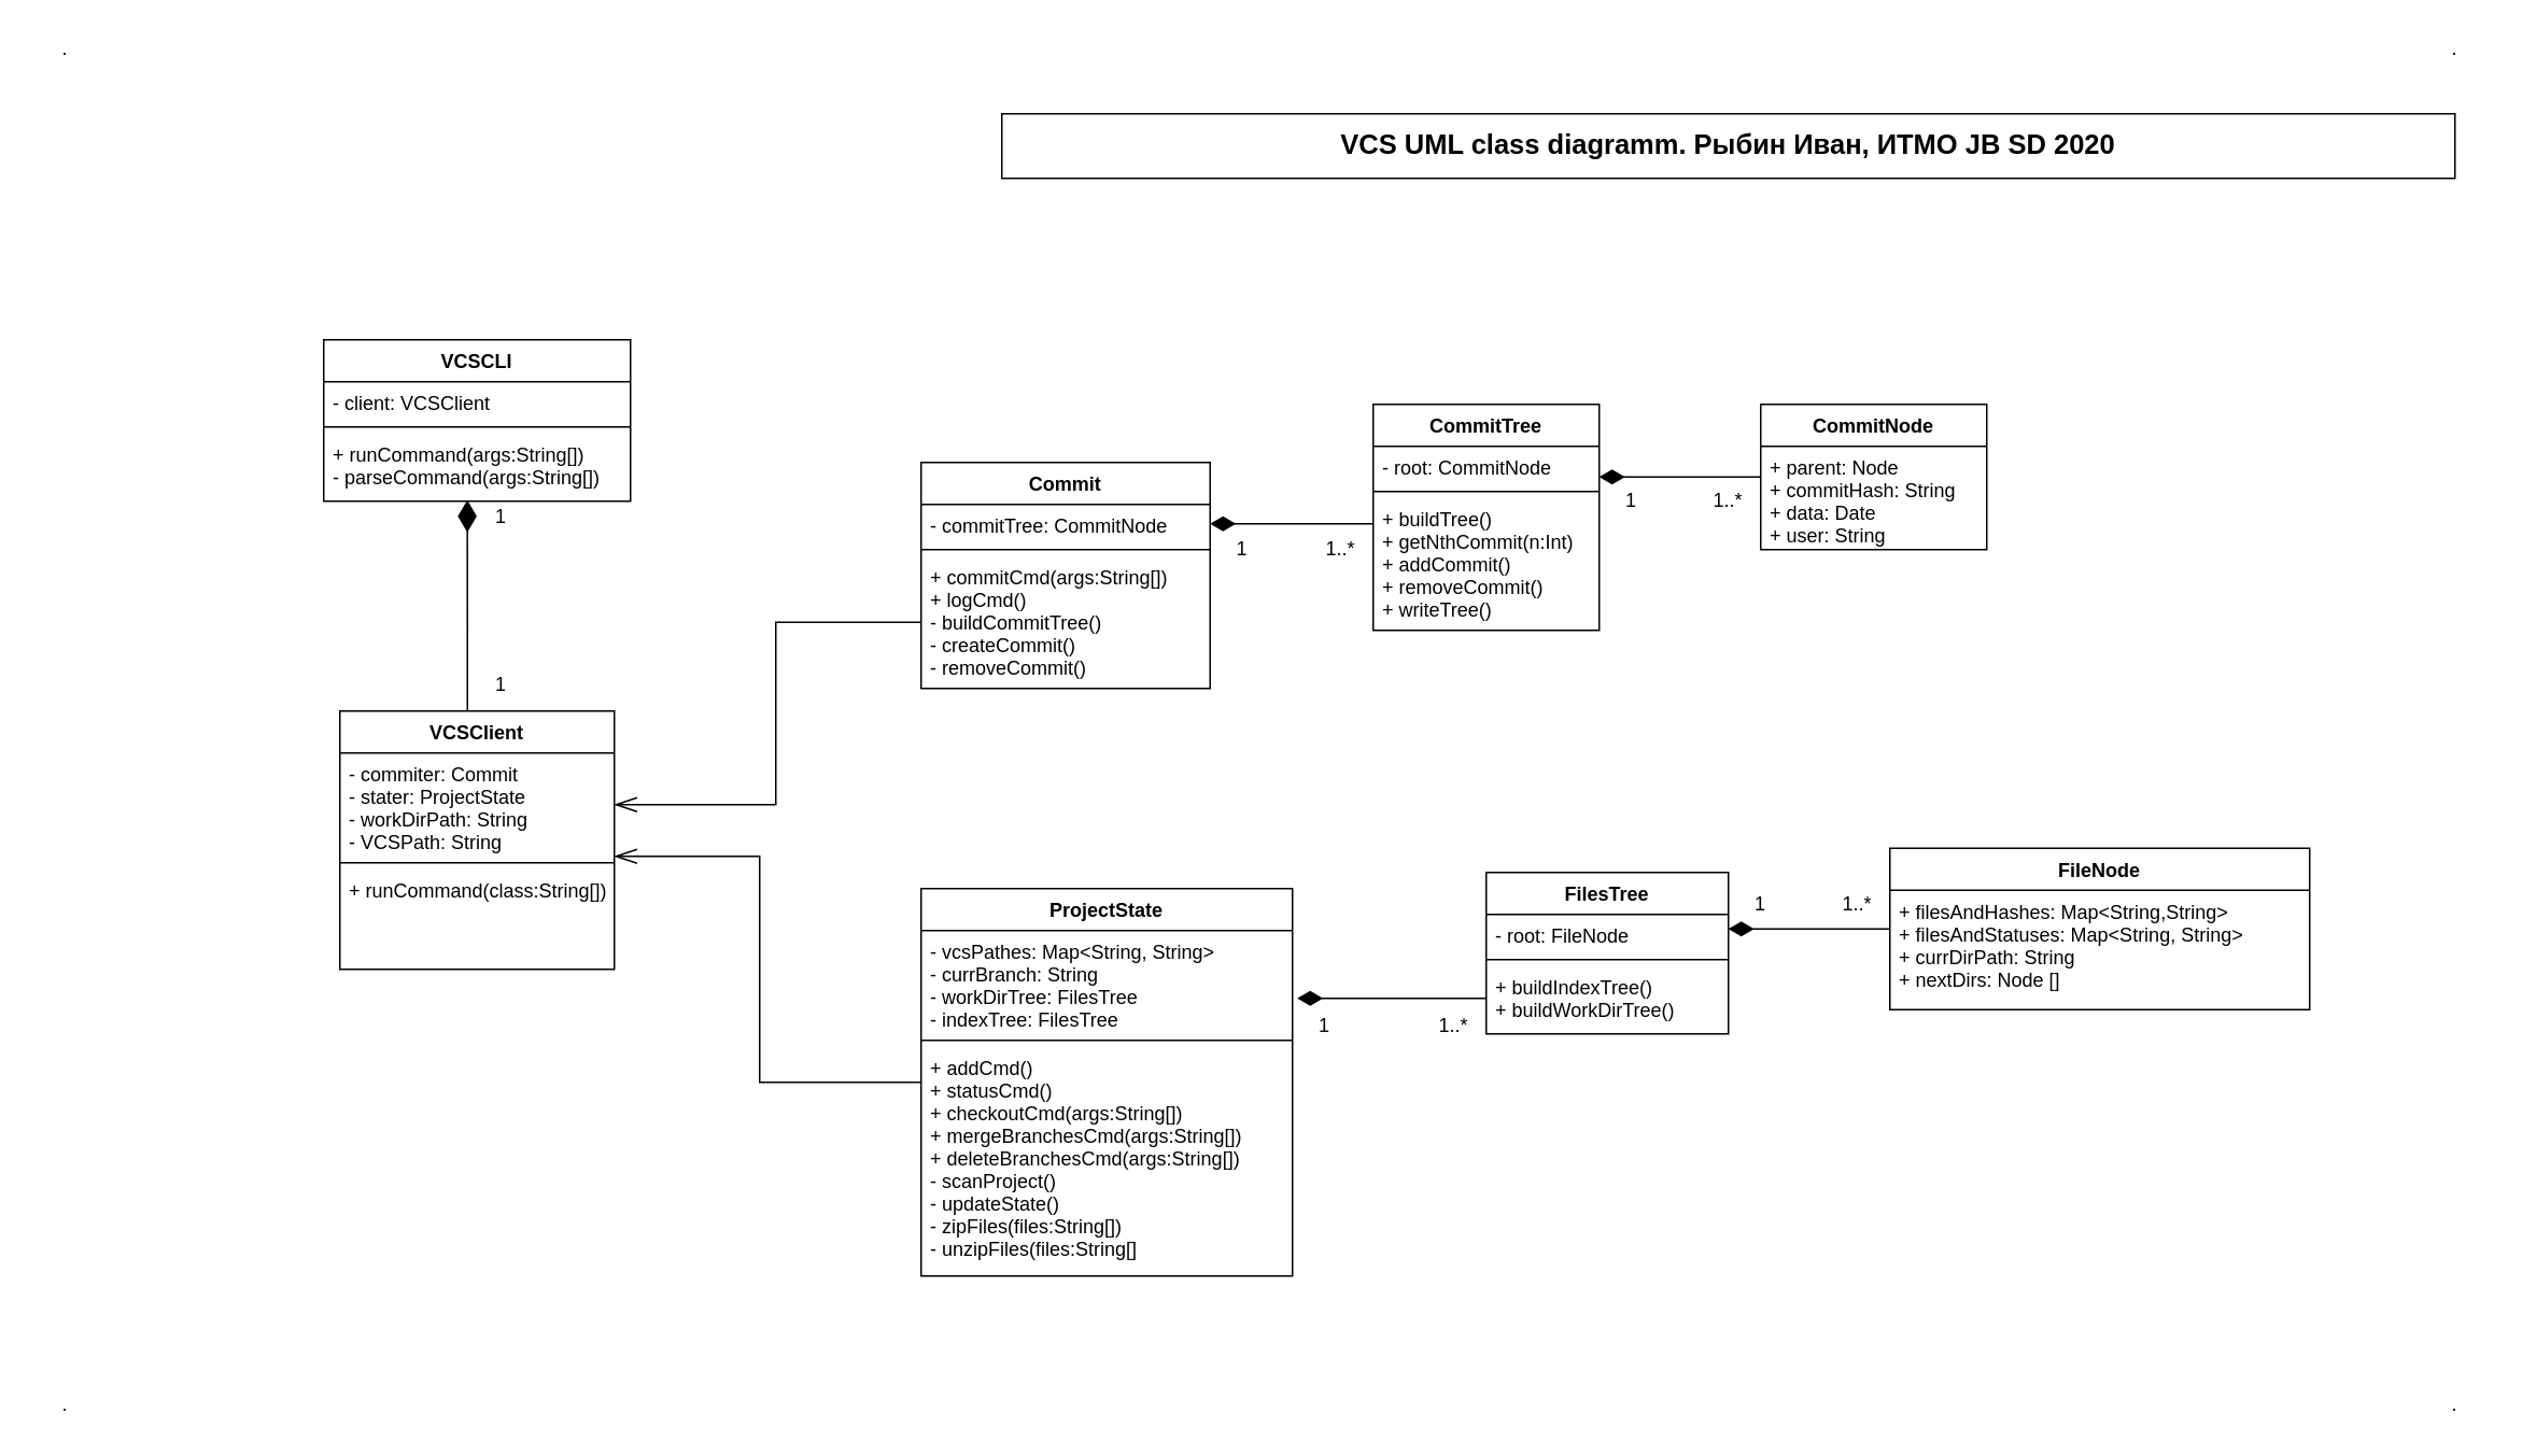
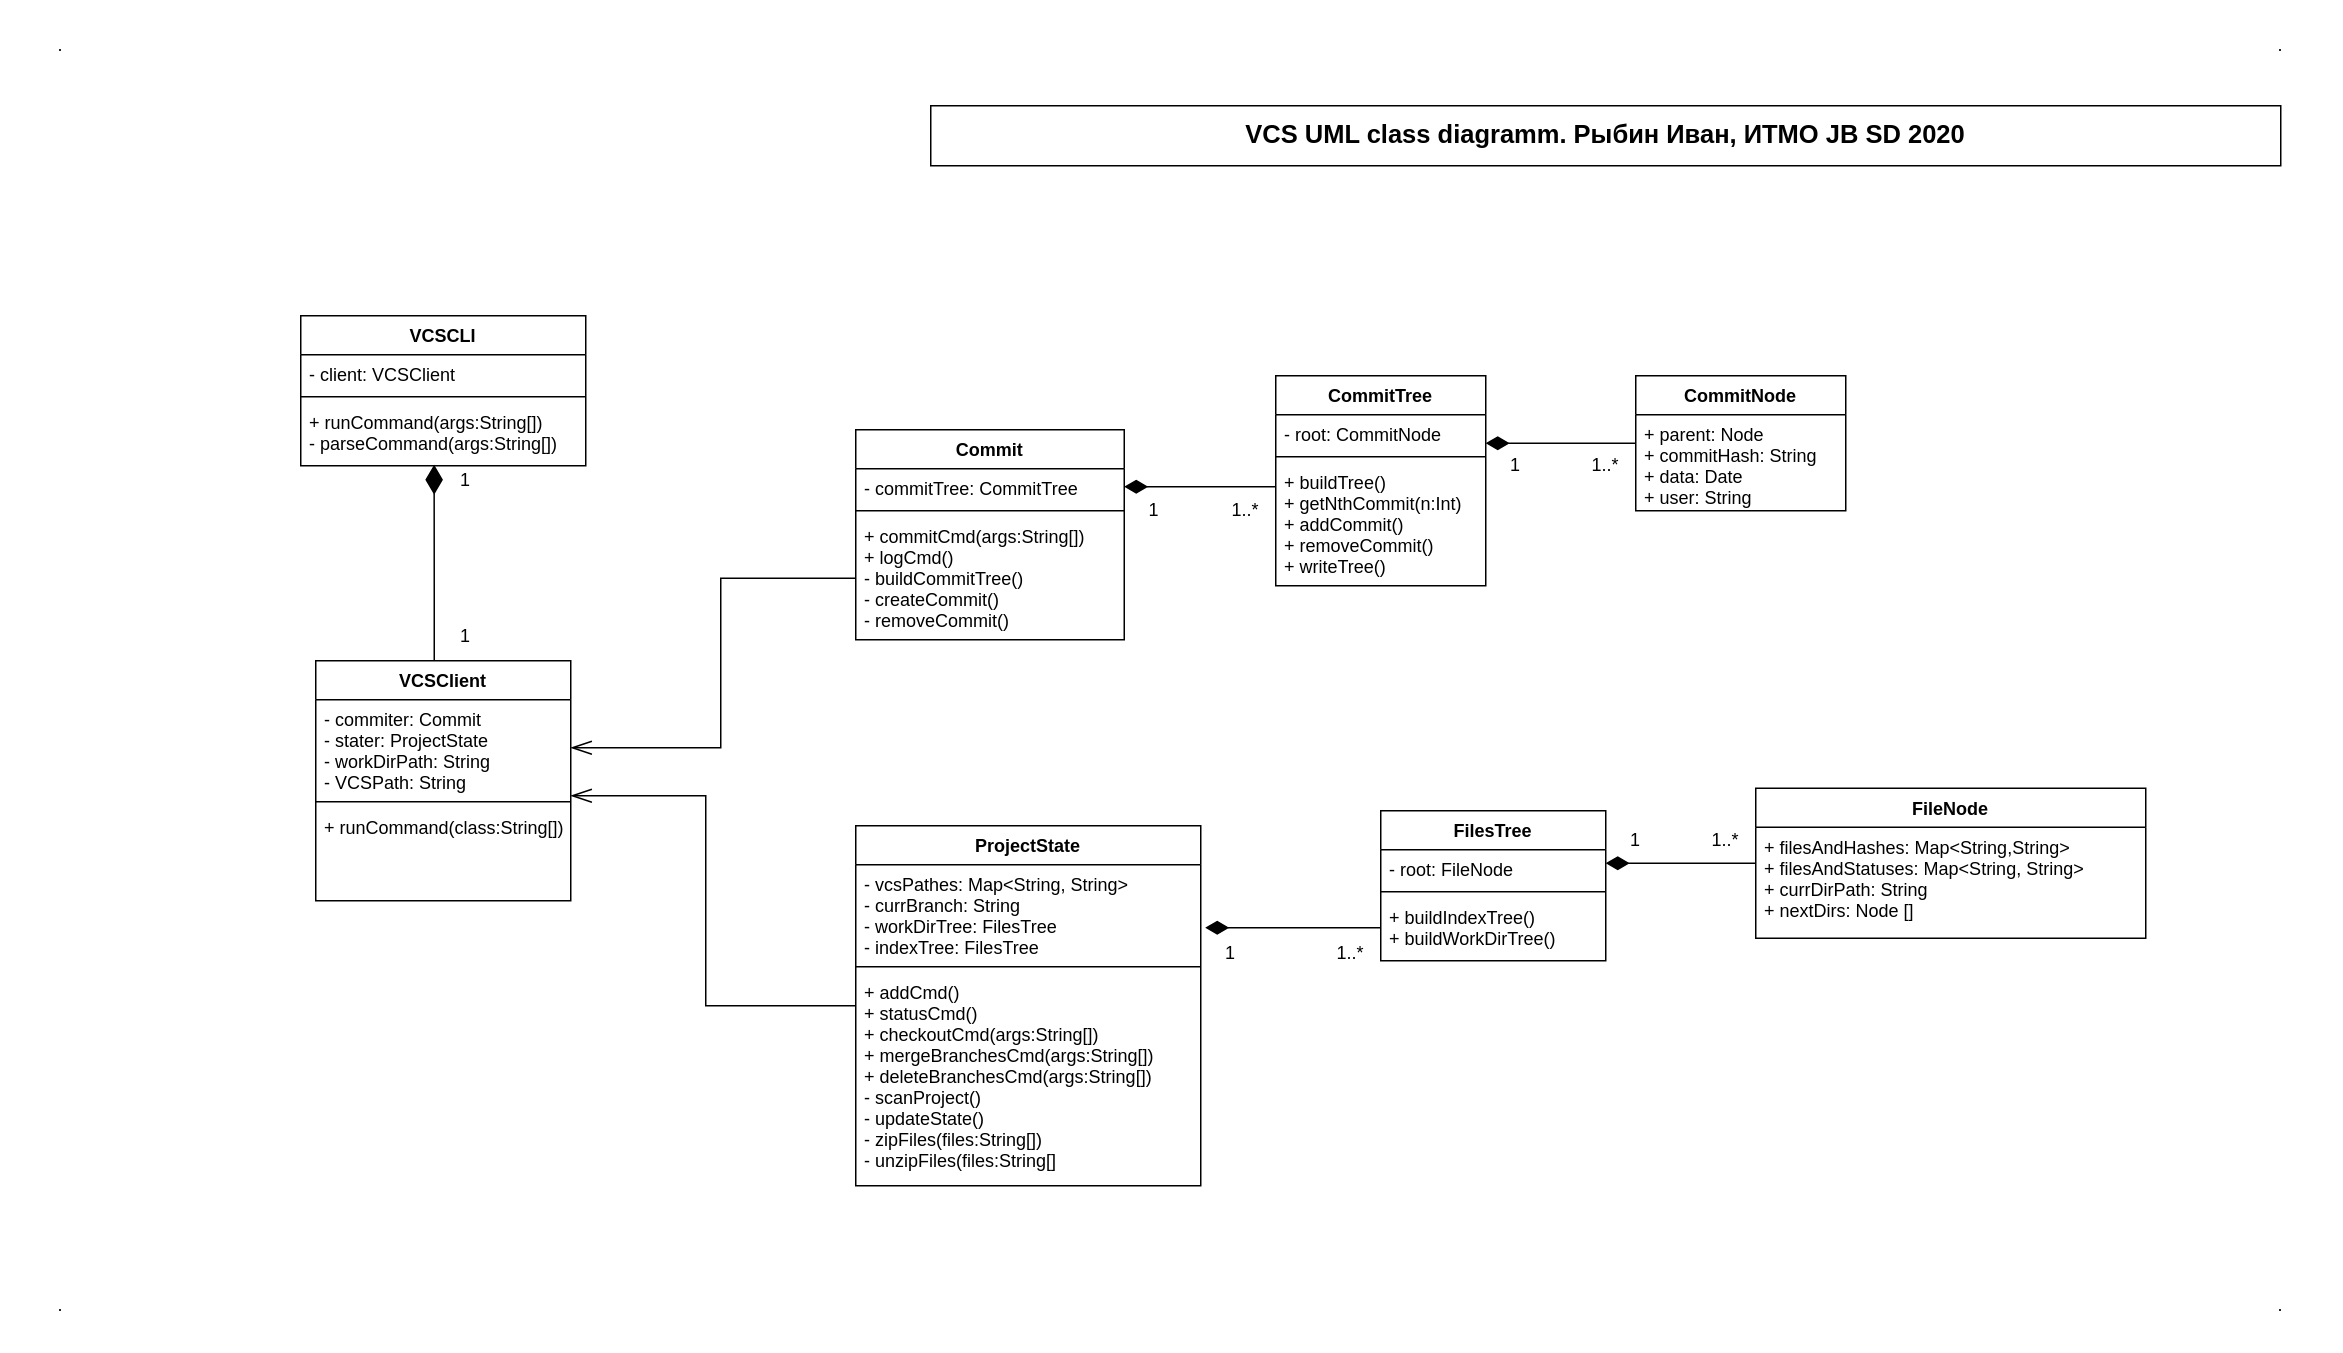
- <mxCell id="14" value="- commitTree: CommitNode" style="text;strokeColor=none;fillColor=none;align=left;verticalAlign=top;spacingLeft=4;spacingRight=4;overflow=hidden;rotatable=0;points=[[0,0.5],[1,0.5]];portConstraint=eastwest;" vertex="1" parent="13"><mxGeometry y="26" width="179" height="24" as="geometry" /></mxCell>
+ <mxCell id="14" value="- commitTree: CommitTree" style="text;strokeColor=none;fillColor=none;align=left;verticalAlign=top;spacingLeft=4;spacingRight=4;overflow=hidden;rotatable=0;points=[[0,0.5],[1,0.5]];portConstraint=eastwest;" vertex="1" parent="13"><mxGeometry y="26" width="179" height="24" as="geometry" /></mxCell>
